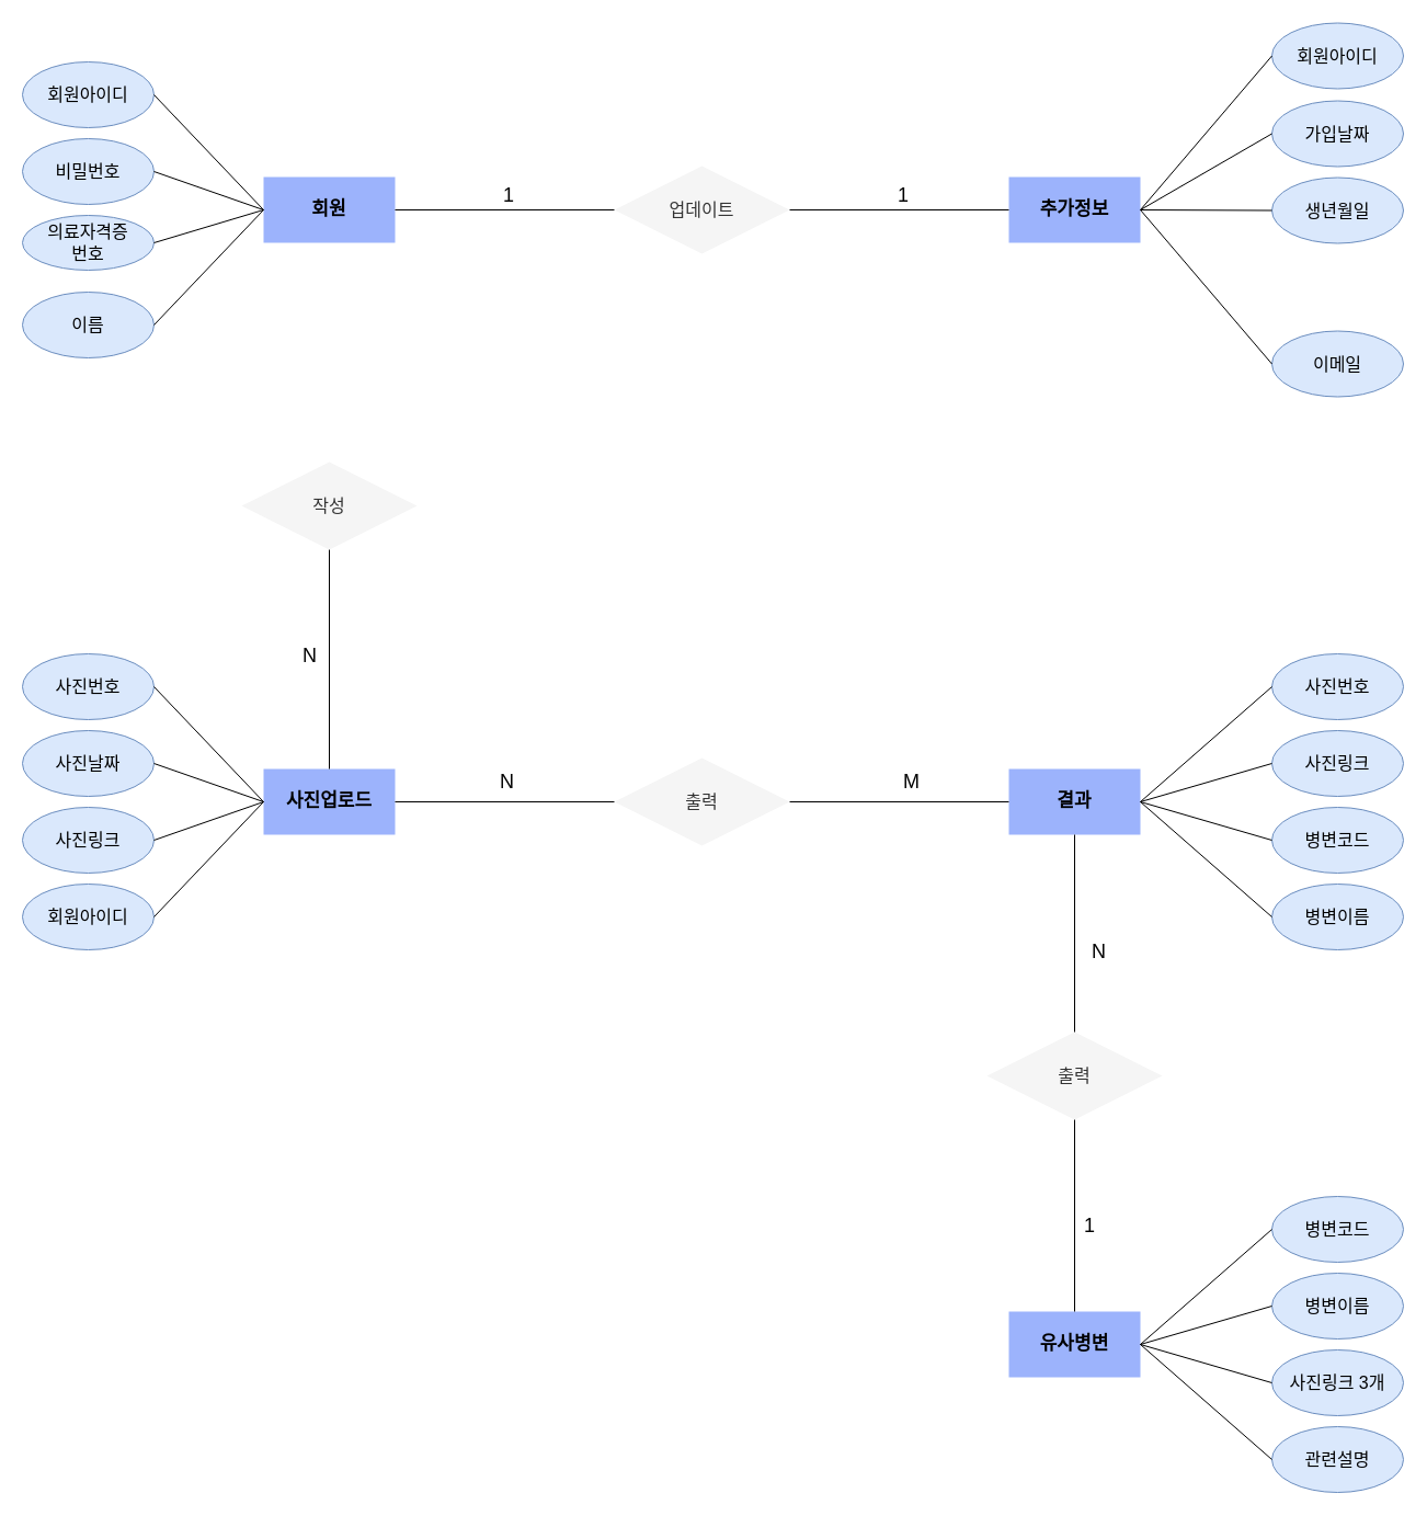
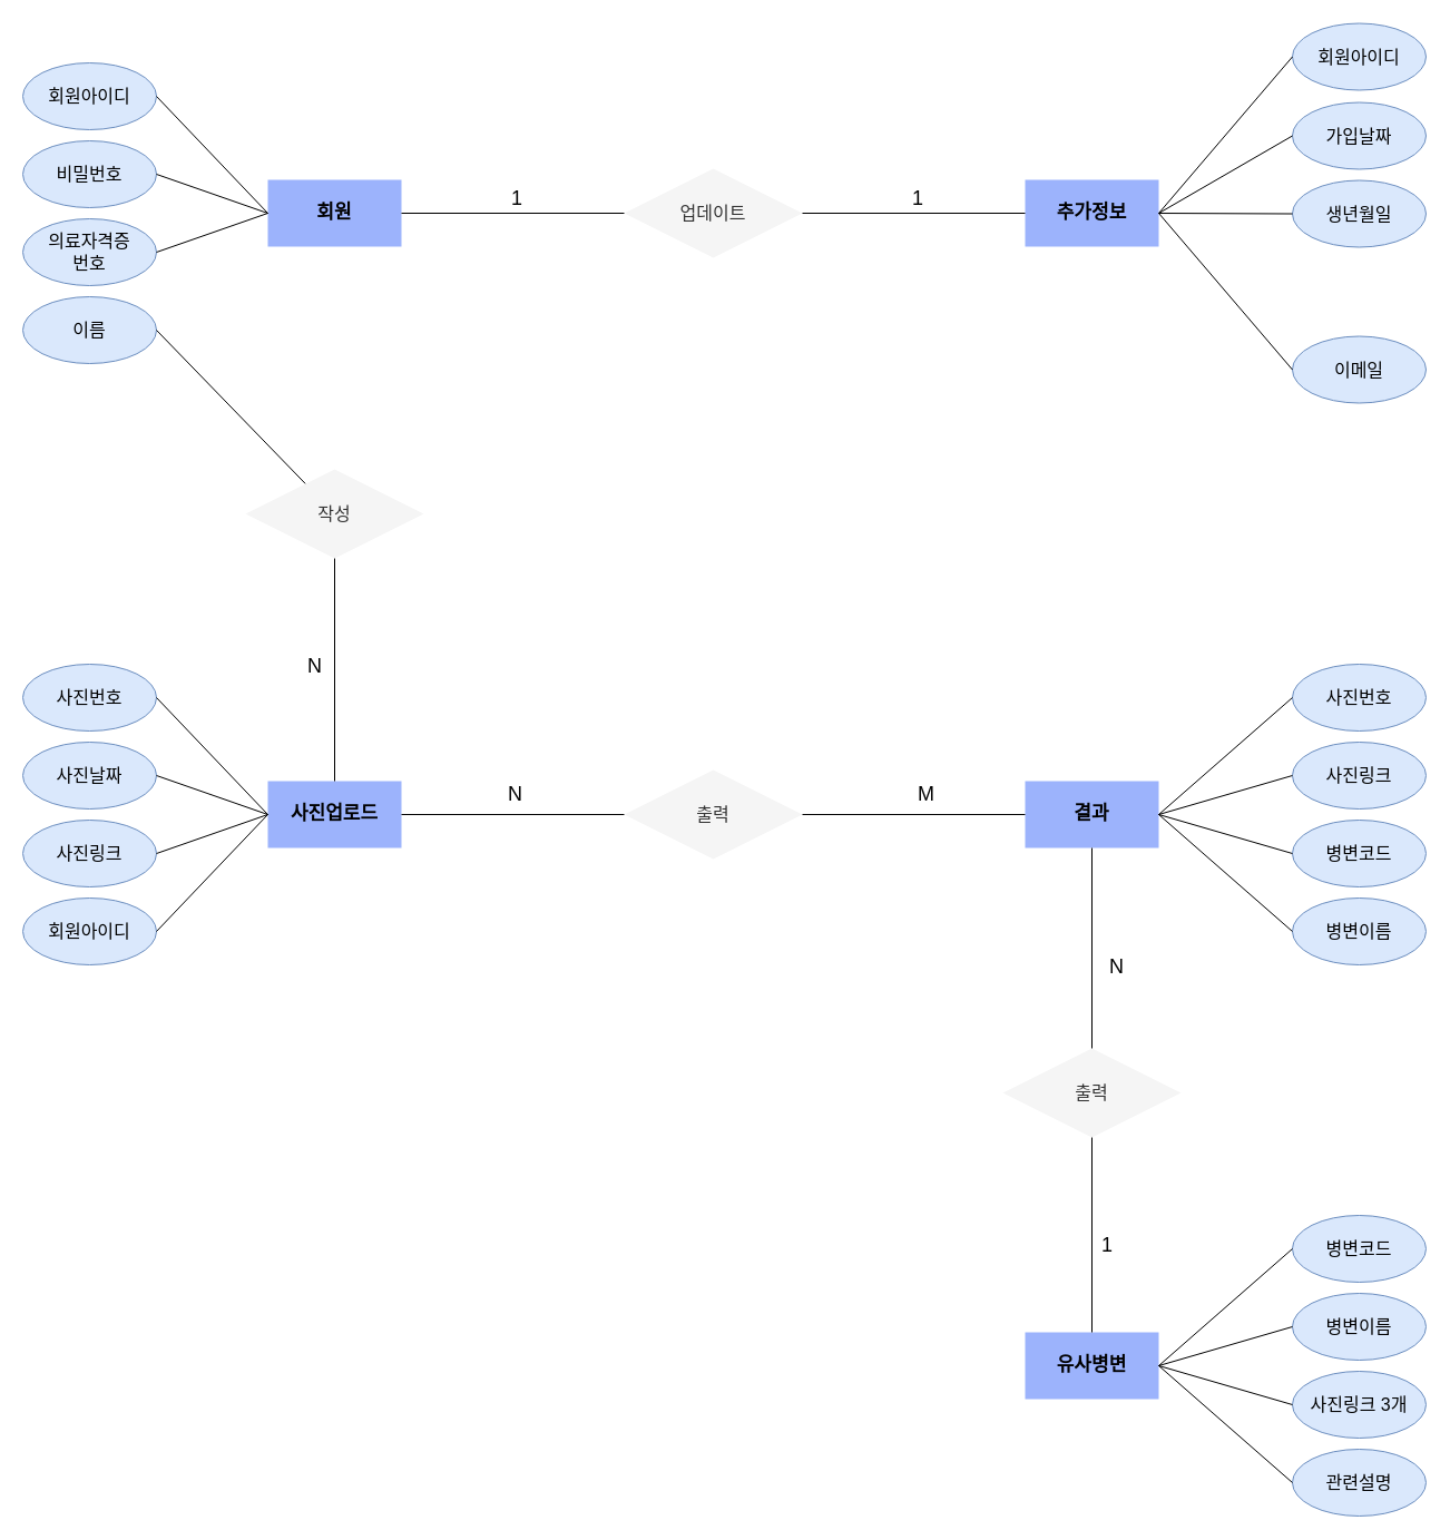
- <mxCell id="6" value="의료자격증&lt;br&gt;번호" style="ellipse;whiteSpace=wrap;html=1;fillColor=#dae8fc;strokeColor=#6c8ebf;fontSize=16;" vertex="1" parent="1"><mxGeometry x="20" y="196" width="120" height="50" as="geometry" /></mxCell>
+ <mxCell id="6" value="의료자격증&lt;br&gt;번호" style="ellipse;whiteSpace=wrap;html=1;fillColor=#dae8fc;strokeColor=#6c8ebf;fontSize=16;" vertex="1" parent="1"><mxGeometry x="20" y="196" width="120" height="60" as="geometry" /></mxCell>
- <mxCell id="11" value="" style="endArrow=none;html=1;rounded=0;exitX=1;exitY=0.5;exitDx=0;exitDy=0;entryX=0;entryY=0.5;entryDx=0;entryDy=0;" edge="1" parent="1" source="7" target="3"><mxGeometry width="50" height="50" relative="1" as="geometry"><mxPoint x="150" y="241" as="sourcePoint" /><mxPoint x="250" y="181" as="targetPoint" /></mxGeometry></mxCell>
+ <mxCell id="11" value="" style="endArrow=none;html=1;rounded=0;exitX=1;exitY=0.5;exitDx=0;exitDy=0;" edge="1" parent="1" source="7" target="22"><mxGeometry width="50" height="50" relative="1" as="geometry"><mxPoint x="150" y="241" as="sourcePoint" /><mxPoint x="250" y="181" as="targetPoint" /></mxGeometry></mxCell>
